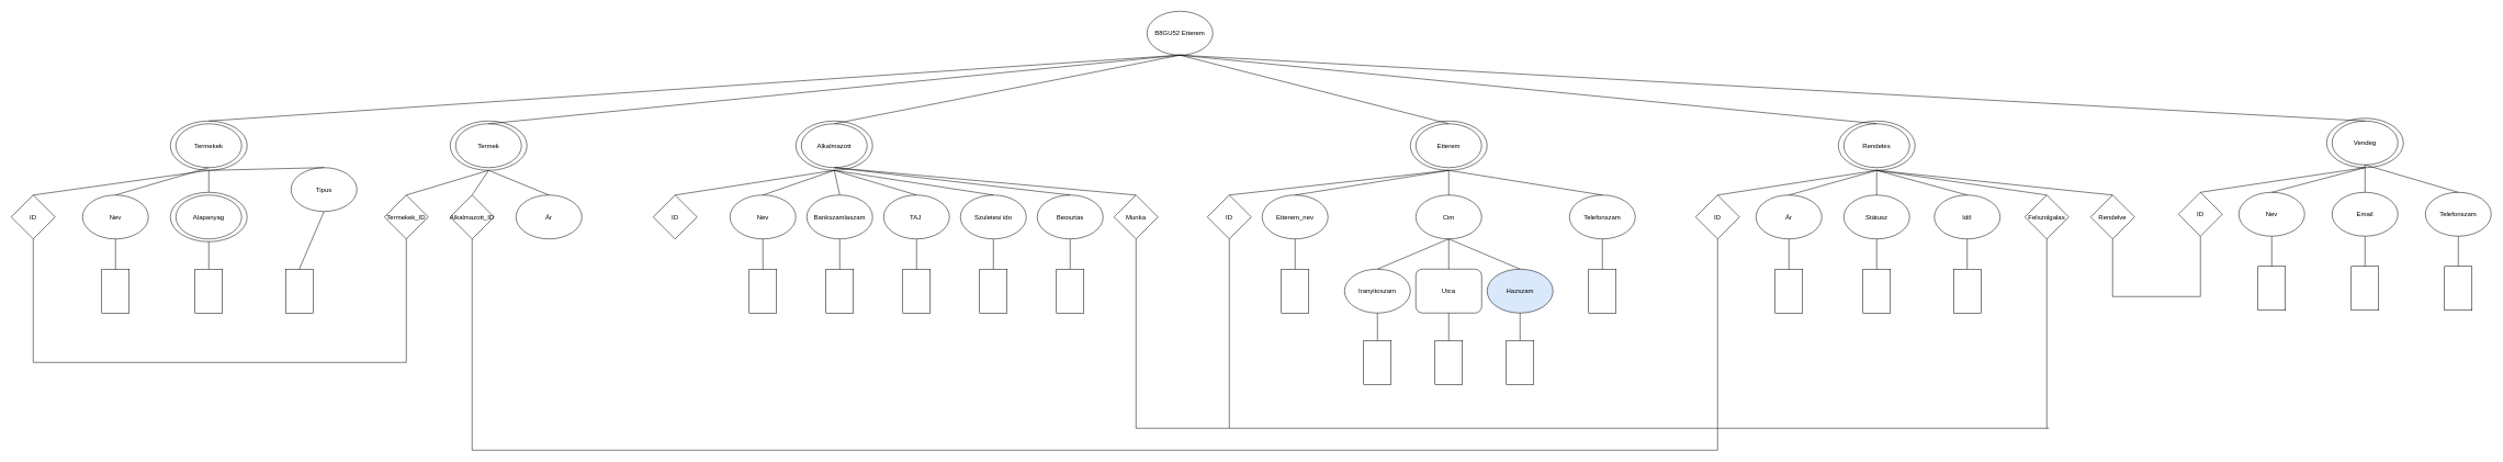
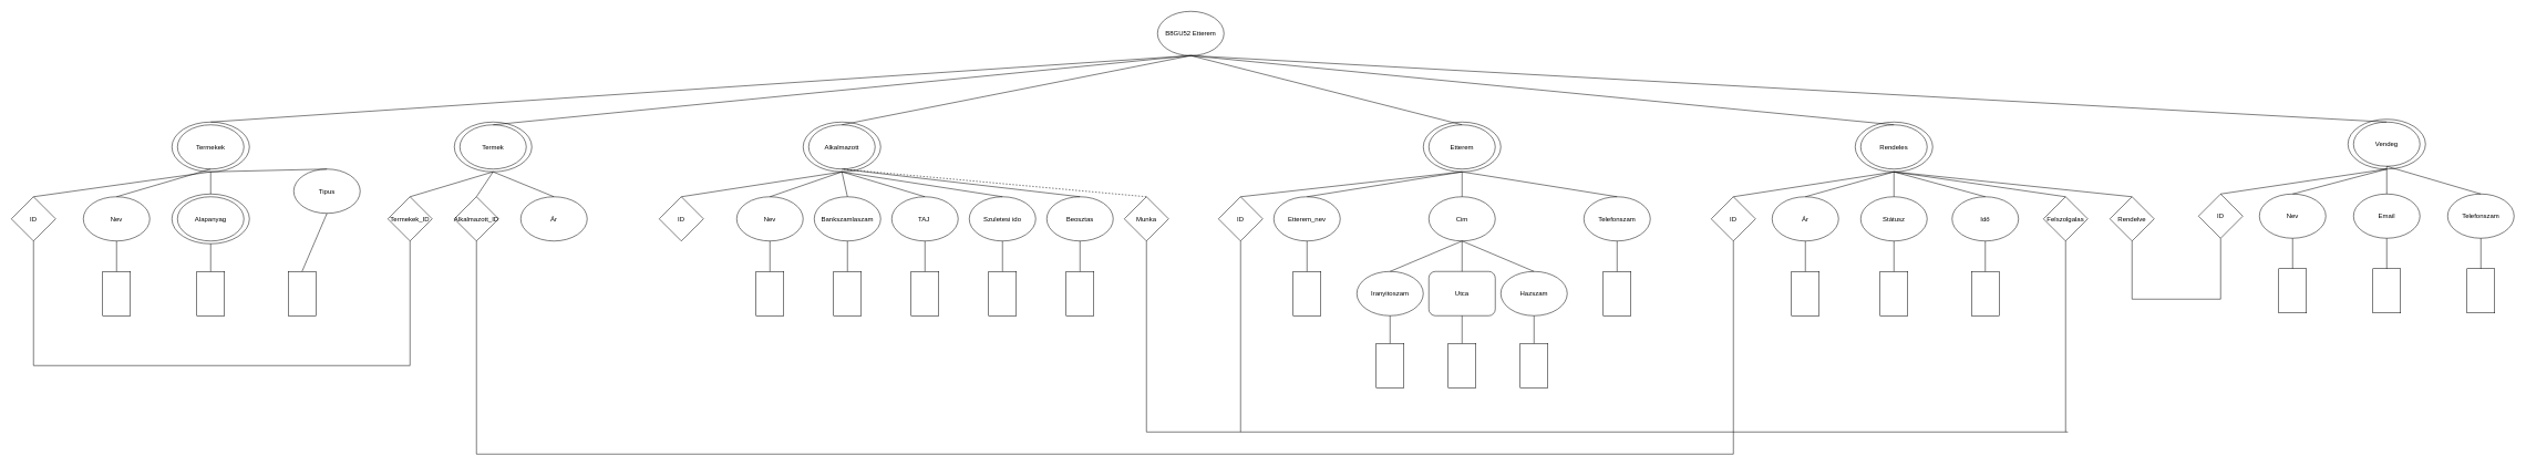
- <mxCell id="88" value="" style="endArrow=none;html=1;rounded=0;exitX=0.5;exitY=0;exitDx=0;exitDy=0;entryX=0.5;entryY=1;entryDx=0;entryDy=0;" parent="1" source="26" target="19" edge="1"><mxGeometry width="50" height="50" relative="1" as="geometry"><mxPoint x="1960" y="365" as="sourcePoint" /><mxPoint x="1530" y="315" as="targetPoint" /></mxGeometry></mxCell>
+ <mxCell id="88" value="" style="endArrow=none;html=1;rounded=0;exitX=0.5;exitY=0;exitDx=0;exitDy=0;entryX=0.5;entryY=1;entryDx=0;entryDy=0;dashed=1;" parent="1" source="26" target="19" edge="1"><mxGeometry width="50" height="50" relative="1" as="geometry"><mxPoint x="1960" y="365" as="sourcePoint" /><mxPoint x="1530" y="315" as="targetPoint" /></mxGeometry></mxCell>
- <mxCell id="40" value="Hazszam" style="ellipse;whiteSpace=wrap;html=1;fillColor=#dae8fc;" parent="1" vertex="1"><mxGeometry x="2710" y="490" width="120" height="80" as="geometry" /></mxCell>
+ <mxCell id="40" value="Hazszam" style="ellipse;whiteSpace=wrap;html=1;" parent="1" vertex="1"><mxGeometry x="2710" y="490" width="120" height="80" as="geometry" /></mxCell>
